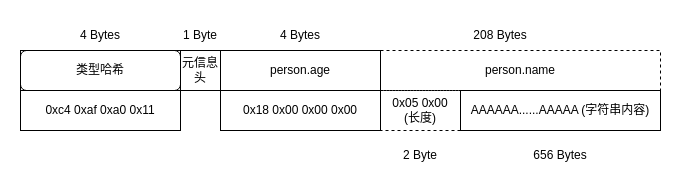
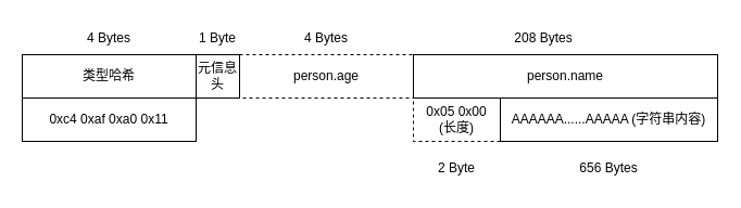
- <mxCell id="12" value="类型哈希" style="whiteSpace=wrap;html=1;fillColor=none;rounded=1;" parent="1" vertex="1"><mxGeometry x="20" y="50" width="160" height="40" as="geometry" /></mxCell>
+ <mxCell id="12" value="类型哈希" style="rounded=0;whiteSpace=wrap;html=1;fillColor=none;" parent="1" vertex="1"><mxGeometry x="20" y="50" width="160" height="40" as="geometry" /></mxCell>
- <mxCell id="14" value="person.age" style="rounded=0;whiteSpace=wrap;html=1;fillColor=none;" parent="1" vertex="1"><mxGeometry x="220" y="50" width="160" height="40" as="geometry" /></mxCell>
+ <mxCell id="14" value="person.age" style="rounded=0;whiteSpace=wrap;html=1;fillColor=none;dashed=1;" parent="1" vertex="1"><mxGeometry x="220" y="50" width="160" height="40" as="geometry" /></mxCell>
- <mxCell id="10" value="person.name" style="rounded=0;whiteSpace=wrap;html=1;fillColor=none;dashed=1;" parent="1" vertex="1"><mxGeometry x="380" y="50" width="280" height="40" as="geometry" /></mxCell>
+ <mxCell id="10" value="person.name" style="rounded=0;whiteSpace=wrap;html=1;fillColor=none;" parent="1" vertex="1"><mxGeometry x="380" y="50" width="280" height="40" as="geometry" /></mxCell>
- <mxCell id="13" value="0x18 0x00 0x00 0x00" style="rounded=0;whiteSpace=wrap;html=1;fillColor=none;" parent="1" vertex="1"><mxGeometry x="220" y="90" width="160" height="40" as="geometry" /></mxCell>
